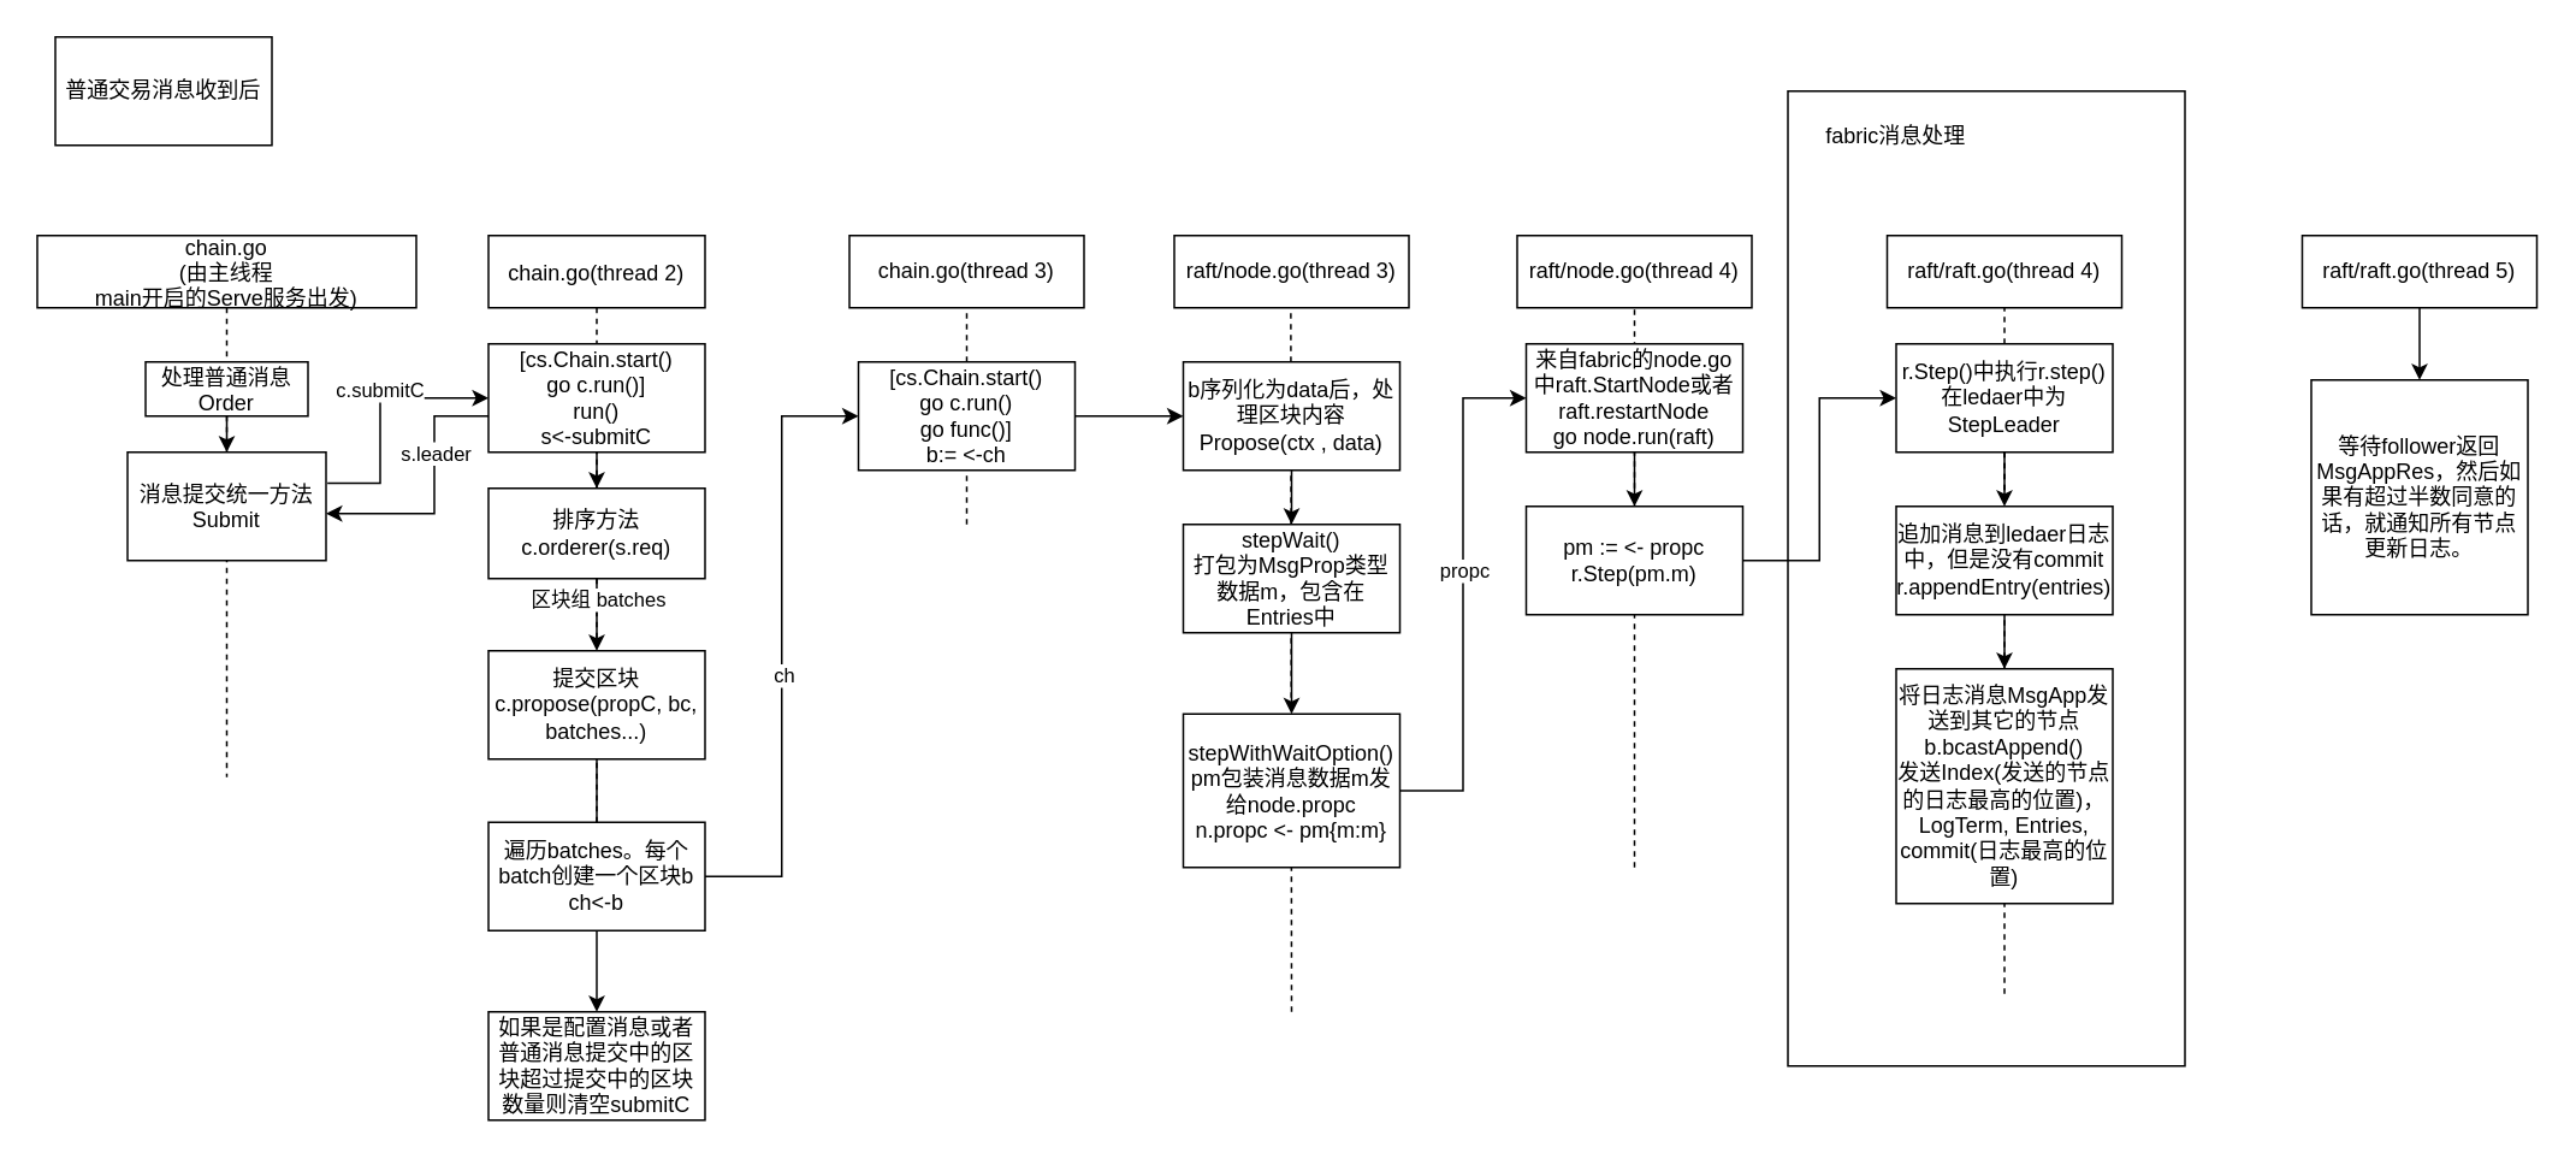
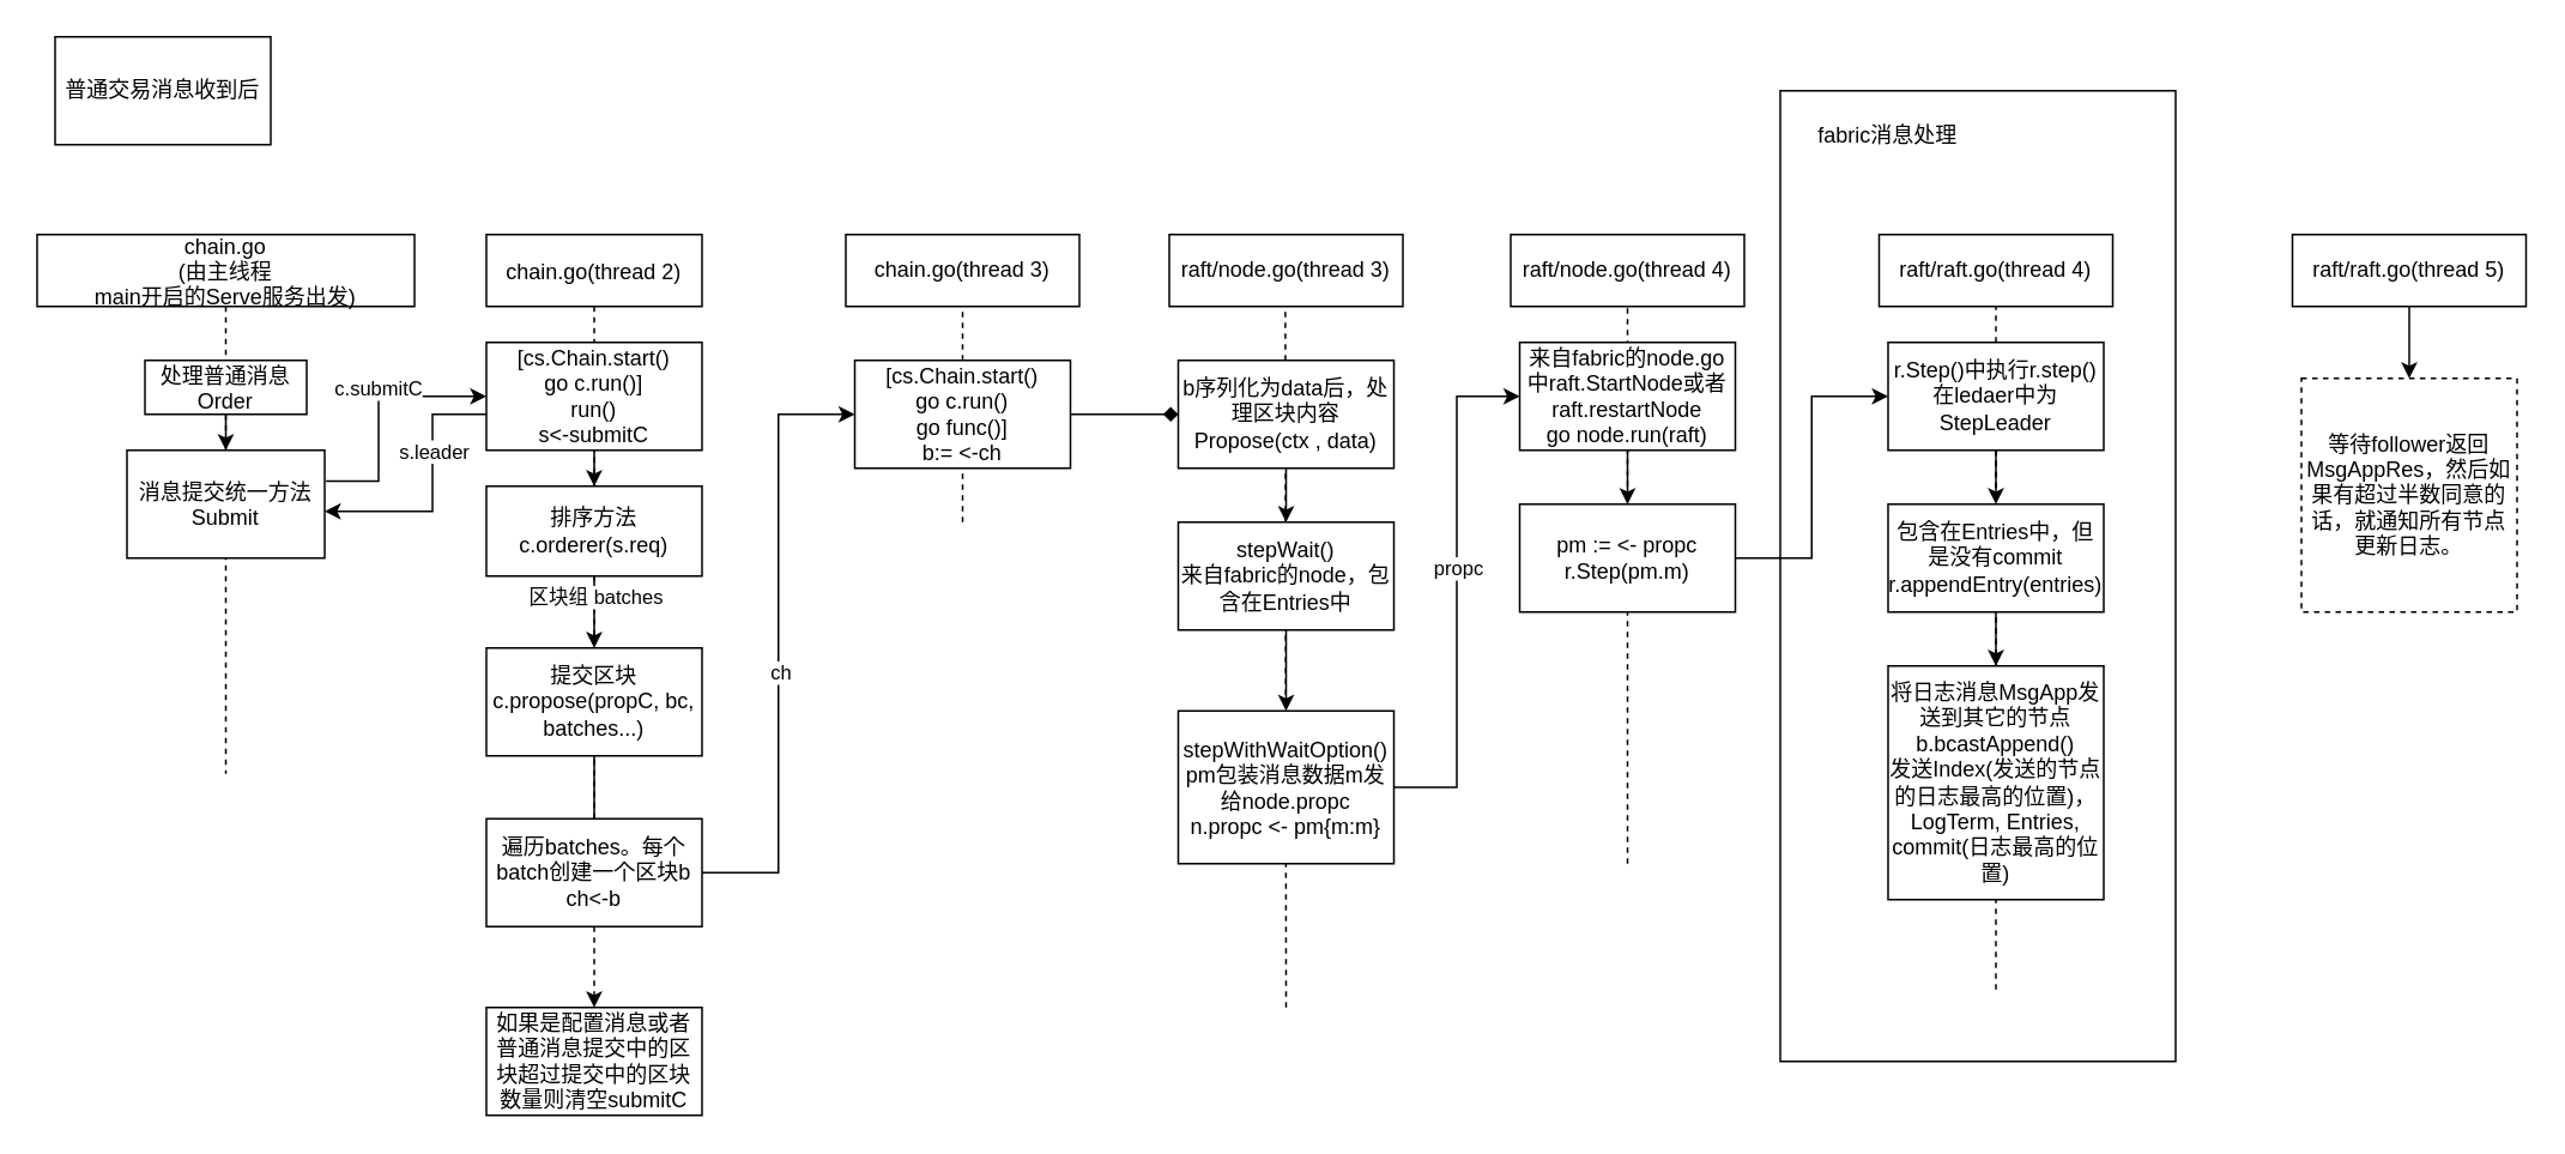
- <mxCell id="27" value="" style="edgeStyle=orthogonalEdgeStyle;rounded=0;orthogonalLoop=1;jettySize=auto;html=1;" parent="1" source="28" target="32" edge="1"><mxGeometry relative="1" as="geometry" /></mxCell>
+ <mxCell id="27" value="" style="edgeStyle=orthogonalEdgeStyle;rounded=0;orthogonalLoop=1;jettySize=auto;html=1;endArrow=diamond;" parent="1" source="28" target="32" edge="1"><mxGeometry relative="1" as="geometry" /></mxCell>
- <mxCell id="55" value="等待follower返回MsgAppRes，然后如果有超过半数同意的话，就通知所有节点更新日志。" style="whiteSpace=wrap;html=1;rounded=0;" vertex="1" parent="1"><mxGeometry x="1280" y="210" width="120" height="130" as="geometry" /></mxCell>
+ <mxCell id="55" value="等待follower返回MsgAppRes，然后如果有超过半数同意的话，就通知所有节点更新日志。" style="whiteSpace=wrap;html=1;rounded=0;dashed=1;" vertex="1" parent="1"><mxGeometry x="1280" y="210" width="120" height="130" as="geometry" /></mxCell>
- <mxCell id="50" value="追加消息到ledaer日志中，但是没有commit&lt;br&gt;r.appendEntry(entries)" style="whiteSpace=wrap;html=1;rounded=0;" vertex="1" parent="1"><mxGeometry x="1050" y="280" width="120" height="60" as="geometry" /></mxCell>
+ <mxCell id="50" value="包含在Entries中，但是没有commit&lt;br&gt;r.appendEntry(entries)" style="whiteSpace=wrap;html=1;rounded=0;" vertex="1" parent="1"><mxGeometry x="1050" y="280" width="120" height="60" as="geometry" /></mxCell>
- <mxCell id="34" value="stepWait()&lt;br&gt;打包为MsgProp类型数据m，包含在Entries中" style="whiteSpace=wrap;html=1;rounded=0;" parent="1" vertex="1"><mxGeometry x="655" y="290" width="120" height="60" as="geometry" /></mxCell>
+ <mxCell id="34" value="stepWait()&lt;br&gt;来自fabric的node，包含在Entries中" style="whiteSpace=wrap;html=1;rounded=0;" parent="1" vertex="1"><mxGeometry x="655" y="290" width="120" height="60" as="geometry" /></mxCell>
- <mxCell id="19" value="" style="edgeStyle=orthogonalEdgeStyle;rounded=0;orthogonalLoop=1;jettySize=auto;html=1;" parent="1" source="22" target="26" edge="1"><mxGeometry relative="1" as="geometry" /></mxCell>
+ <mxCell id="19" value="" style="edgeStyle=orthogonalEdgeStyle;rounded=0;orthogonalLoop=1;jettySize=auto;html=1;dashed=1;" parent="1" source="22" target="26" edge="1"><mxGeometry relative="1" as="geometry" /></mxCell>
